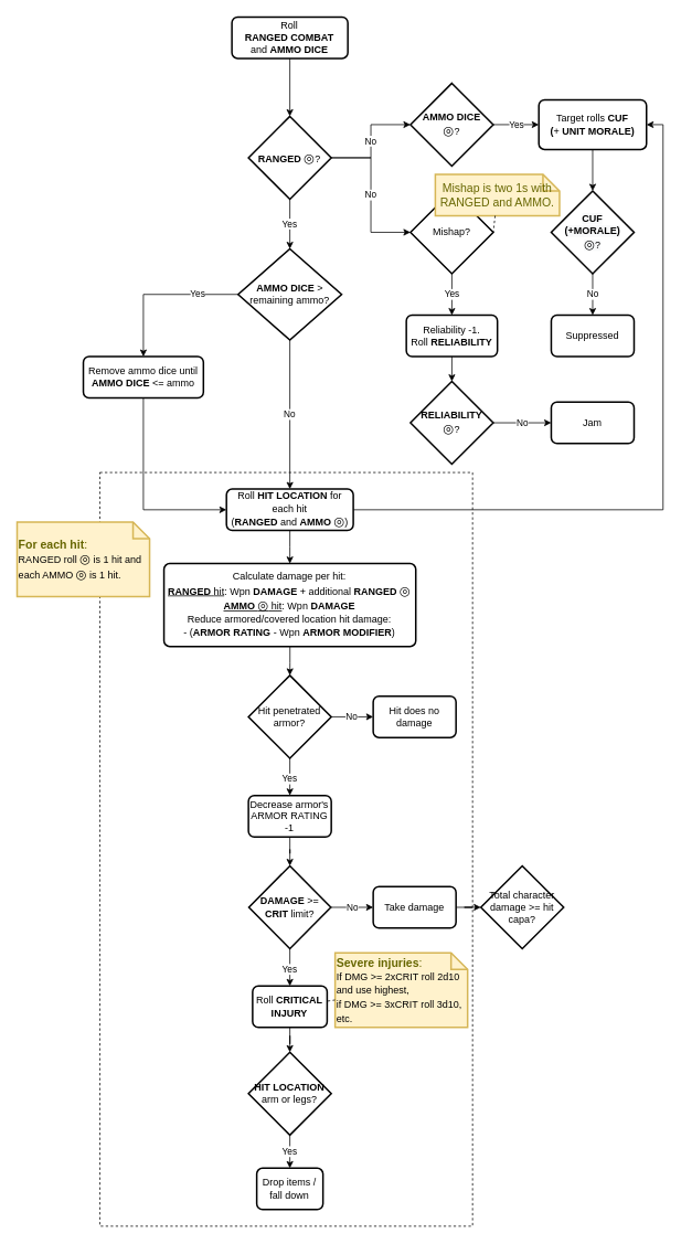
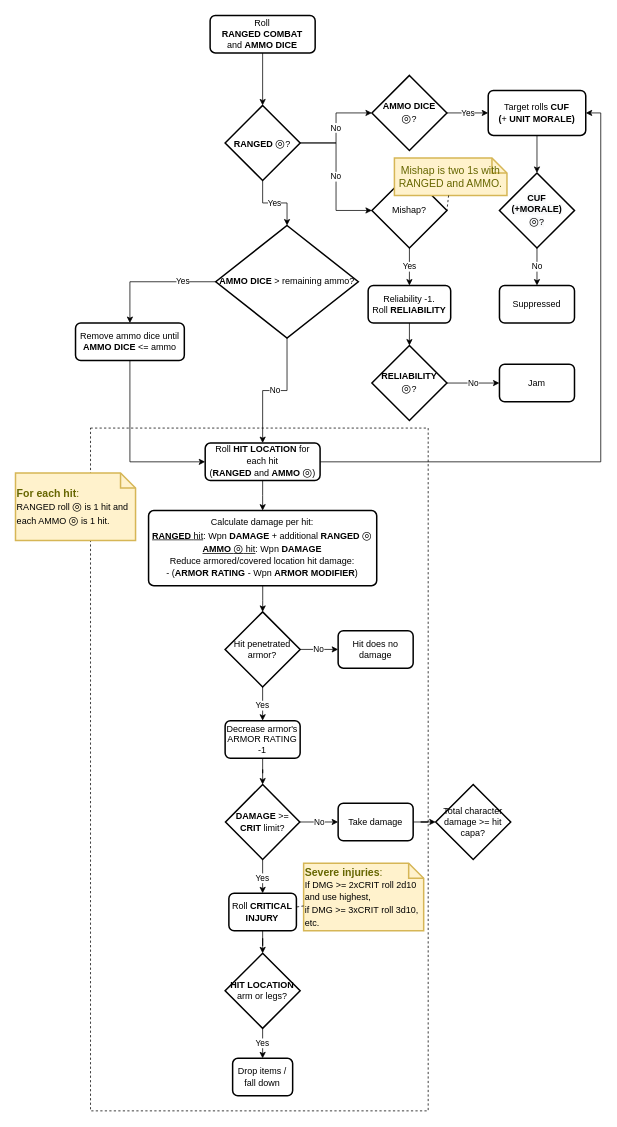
- <mxCell id="25" value="&lt;b&gt;AMMO DICE&lt;/b&gt;&lt;span&gt;&amp;nbsp;&amp;gt; remaining ammo?&lt;/span&gt;" style="strokeWidth=2;html=1;shape=mxgraph.flowchart.decision;whiteSpace=wrap;" parent="1" vertex="1"><mxGeometry x="286.88" y="300" width="125" height="110" as="geometry" /></mxCell>
+ <mxCell id="25" value="&lt;b&gt;AMMO DICE&lt;/b&gt;&lt;span&gt;&amp;nbsp;&amp;gt; remaining ammo?&lt;/span&gt;" style="strokeWidth=2;html=1;shape=mxgraph.flowchart.decision;whiteSpace=wrap;" parent="1" vertex="1"><mxGeometry x="286.88" y="300" width="190" height="150" as="geometry" /></mxCell>
